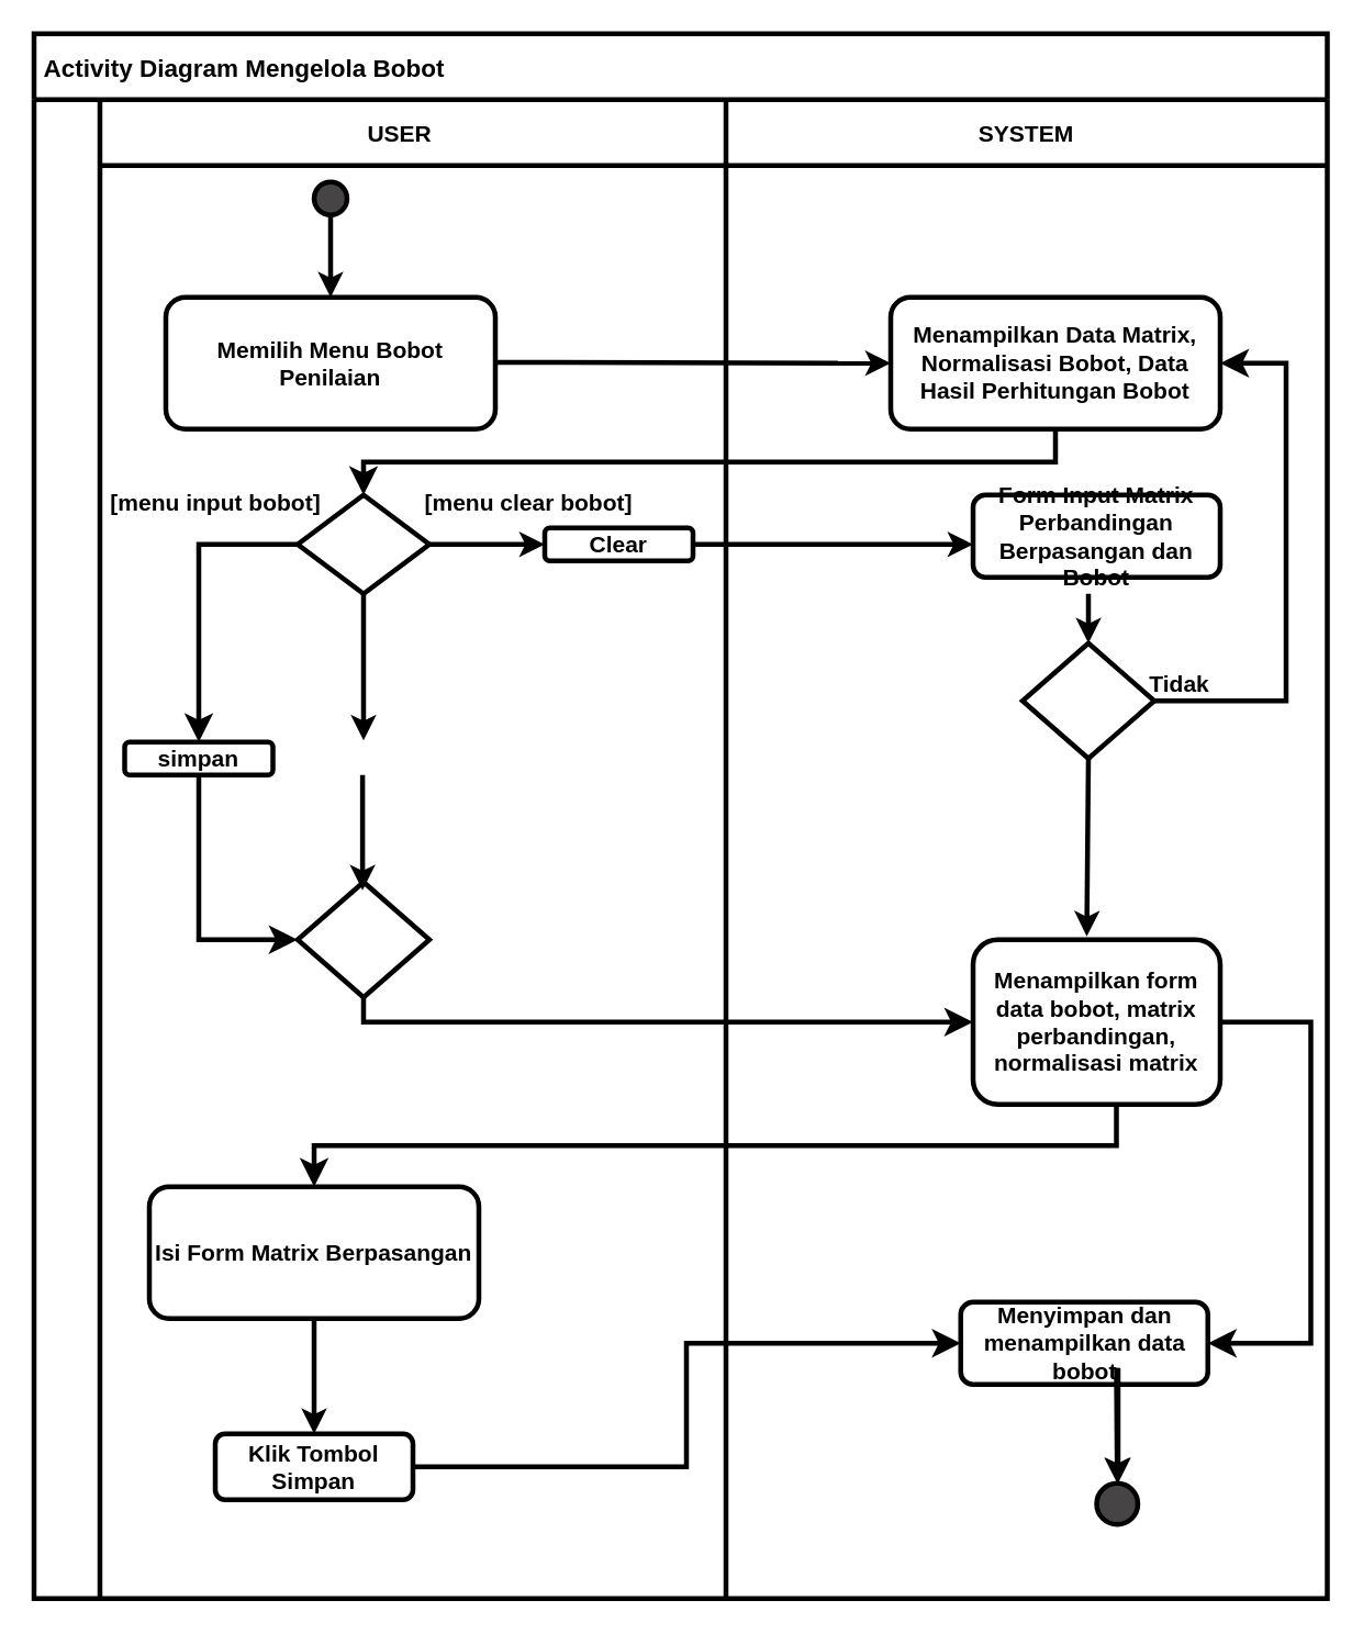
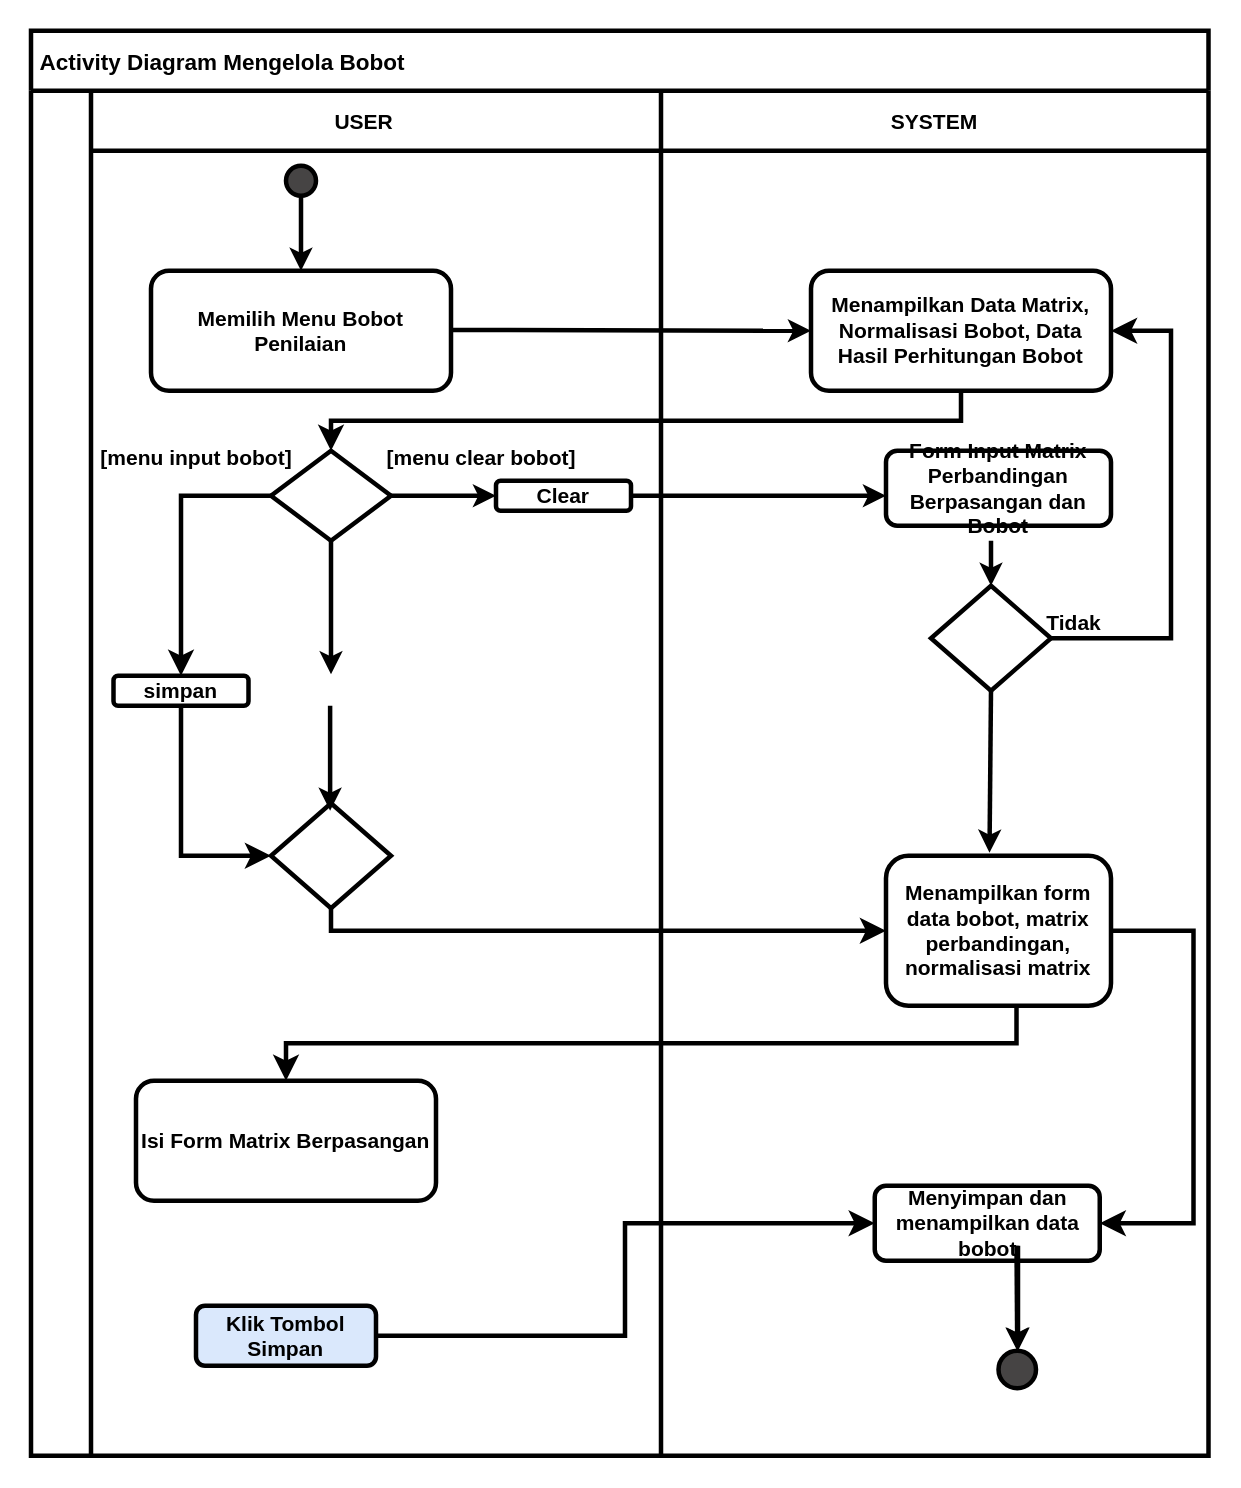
- <mxCell id="19" style="edgeStyle=none;html=1;fontFamily=Helvetica;fontSize=14;fontColor=default;exitX=0.5;exitY=1;exitDx=0;exitDy=0;entryX=0.5;entryY=0;entryDx=0;entryDy=0;strokeWidth=3;fontStyle=1" parent="4" source="9" target="18" edge="1"><mxGeometry relative="1" as="geometry"><mxPoint x="120" y="700" as="sourcePoint" /><mxPoint x="120" y="810" as="targetPoint" /></mxGeometry></mxCell>
- <mxCell id="18" value="Klik Tombol Simpan" style="rounded=1;whiteSpace=wrap;html=1;strokeWidth=3;fontSize=14;fontStyle=1" parent="4" vertex="1"><mxGeometry x="70" y="810" width="120" height="40" as="geometry" /></mxCell>
+ <mxCell id="18" value="Klik Tombol Simpan" style="rounded=1;whiteSpace=wrap;html=1;strokeWidth=3;fontSize=14;fontStyle=1;fillColor=#dae8fc;" parent="4" vertex="1"><mxGeometry x="70" y="810" width="120" height="40" as="geometry" /></mxCell>
